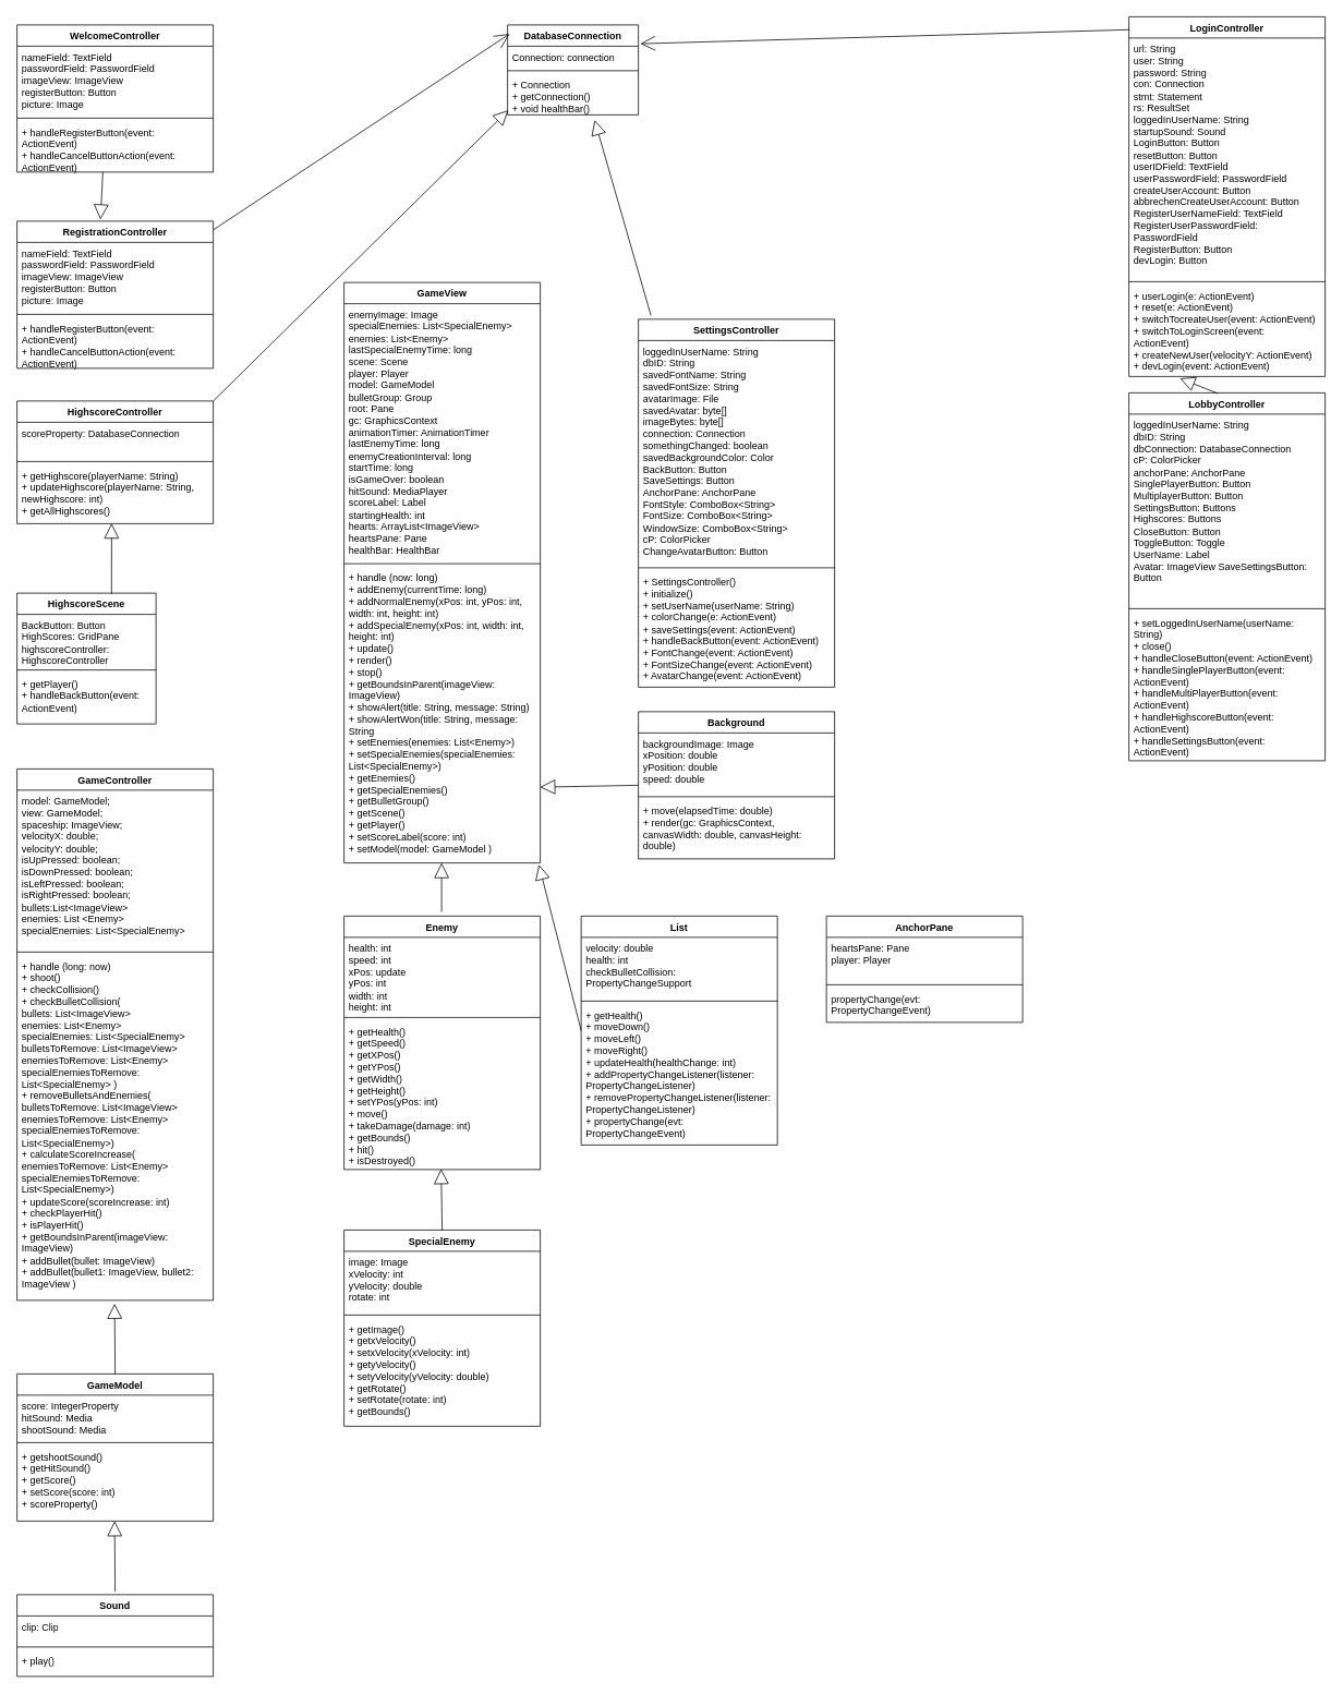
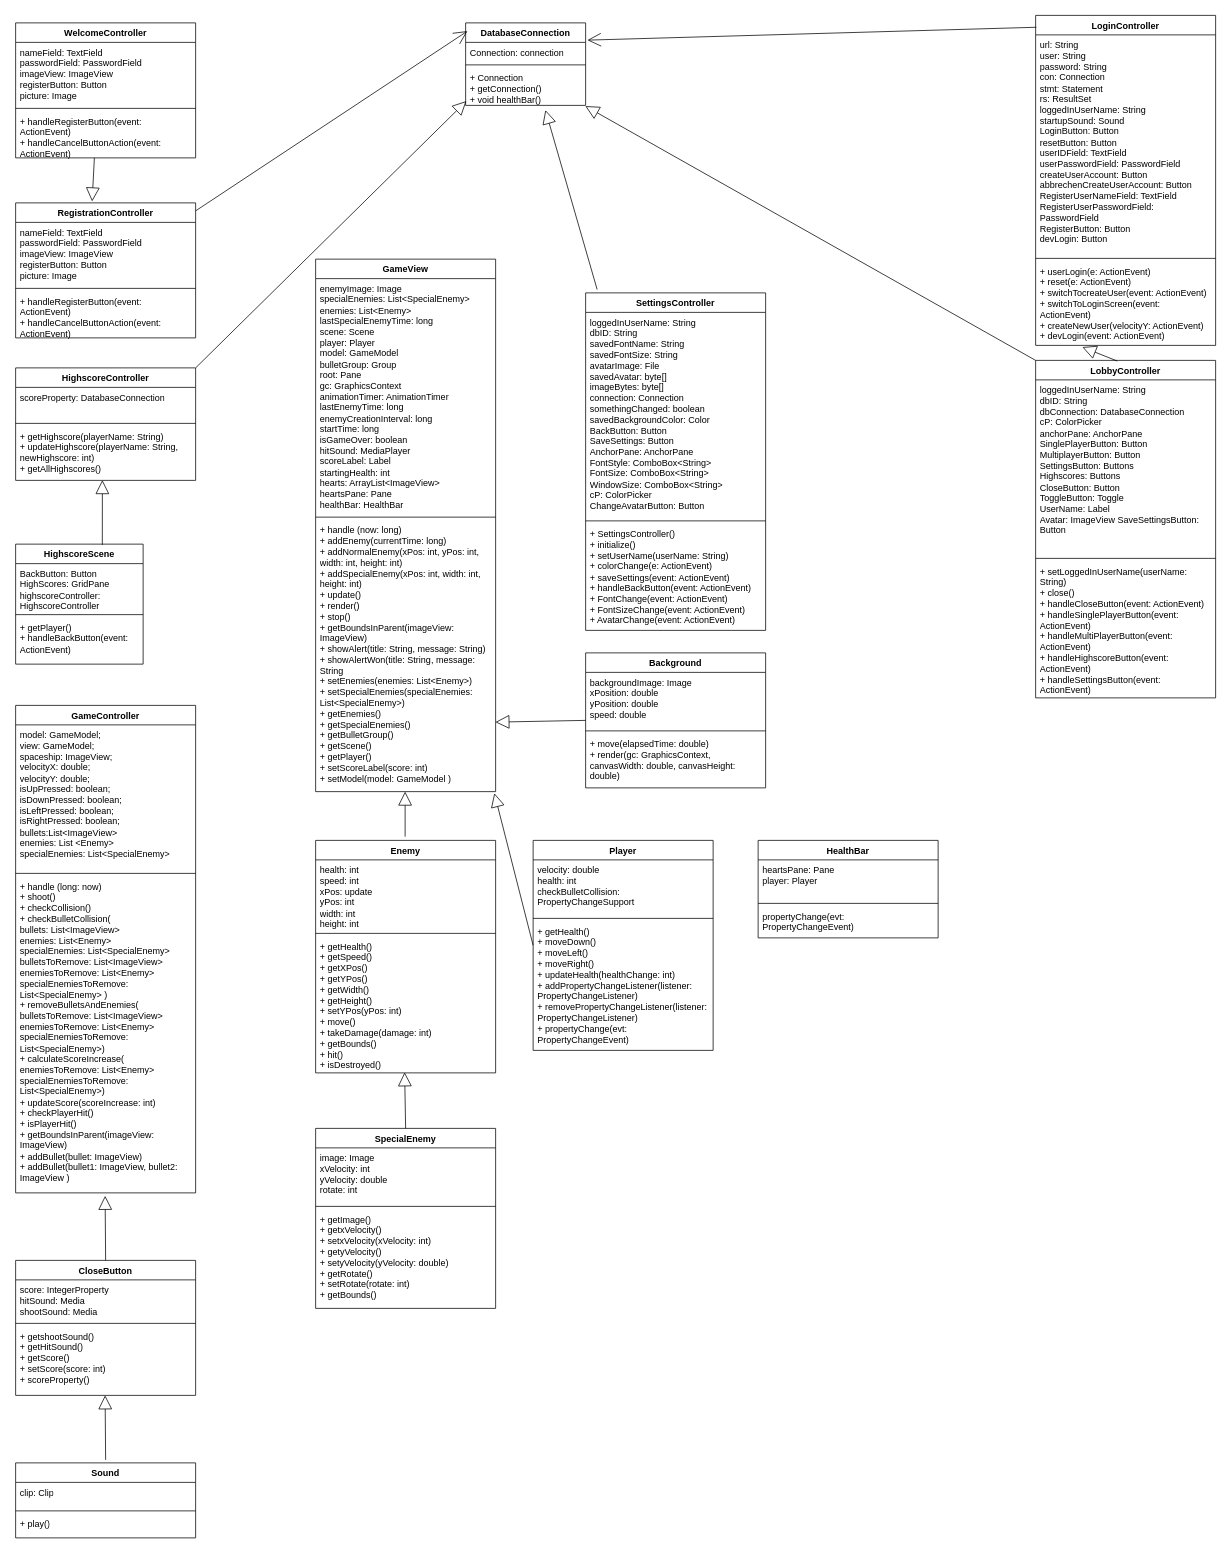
+ <mxCell id="64" value="" style="endArrow=block;endSize=16;endFill=0;html=1;rounded=0;entryX=0.998;entryY=1.02;entryDx=0;entryDy=0;exitX=0;exitY=0;exitDx=0;exitDy=0;entryPerimeter=0;" edge="1" parent="1" source="18" target="5"><mxGeometry width="160" relative="1" as="geometry"><mxPoint x="580" y="85" as="sourcePoint" /><mxPoint x="470" y="185" as="targetPoint" /></mxGeometry></mxCell>
- <mxCell id="42" value="List" style="swimlane;fontStyle=1;align=center;verticalAlign=top;childLayout=stackLayout;horizontal=1;startSize=26;horizontalStack=0;resizeParent=1;resizeParentMax=0;resizeLast=0;collapsible=1;marginBottom=0;whiteSpace=wrap;html=1;" vertex="1" parent="1"><mxGeometry x="710" y="1120" width="240" height="280" as="geometry"><mxRectangle x="800" y="930" width="150" height="30" as="alternateBounds" /></mxGeometry></mxCell>
+ <mxCell id="42" value="Player" style="swimlane;fontStyle=1;align=center;verticalAlign=top;childLayout=stackLayout;horizontal=1;startSize=26;horizontalStack=0;resizeParent=1;resizeParentMax=0;resizeLast=0;collapsible=1;marginBottom=0;whiteSpace=wrap;html=1;" vertex="1" parent="1"><mxGeometry x="710" y="1120" width="240" height="280" as="geometry"><mxRectangle x="800" y="930" width="150" height="30" as="alternateBounds" /></mxGeometry></mxCell>
- <mxCell id="38" value="AnchorPane" style="swimlane;fontStyle=1;align=center;verticalAlign=top;childLayout=stackLayout;horizontal=1;startSize=26;horizontalStack=0;resizeParent=1;resizeParentMax=0;resizeLast=0;collapsible=1;marginBottom=0;whiteSpace=wrap;html=1;" vertex="1" parent="1"><mxGeometry x="1010" y="1120" width="240" height="130" as="geometry"><mxRectangle x="1000" y="1130" width="150" height="30" as="alternateBounds" /></mxGeometry></mxCell>
+ <mxCell id="38" value="HealthBar" style="swimlane;fontStyle=1;align=center;verticalAlign=top;childLayout=stackLayout;horizontal=1;startSize=26;horizontalStack=0;resizeParent=1;resizeParentMax=0;resizeLast=0;collapsible=1;marginBottom=0;whiteSpace=wrap;html=1;" vertex="1" parent="1"><mxGeometry x="1010" y="1120" width="240" height="130" as="geometry"><mxRectangle x="1000" y="1130" width="150" height="30" as="alternateBounds" /></mxGeometry></mxCell>
- <mxCell id="34" value="GameModel" style="swimlane;fontStyle=1;align=center;verticalAlign=top;childLayout=stackLayout;horizontal=1;startSize=26;horizontalStack=0;resizeParent=1;resizeParentMax=0;resizeLast=0;collapsible=1;marginBottom=0;whiteSpace=wrap;html=1;" vertex="1" parent="1"><mxGeometry x="20" y="1680" width="240" height="180" as="geometry"><mxRectangle x="40" y="1640" width="150" height="30" as="alternateBounds" /></mxGeometry></mxCell>
+ <mxCell id="34" value="CloseButton" style="swimlane;fontStyle=1;align=center;verticalAlign=top;childLayout=stackLayout;horizontal=1;startSize=26;horizontalStack=0;resizeParent=1;resizeParentMax=0;resizeLast=0;collapsible=1;marginBottom=0;whiteSpace=wrap;html=1;" vertex="1" parent="1"><mxGeometry x="20" y="1680" width="240" height="180" as="geometry"><mxRectangle x="40" y="1640" width="150" height="30" as="alternateBounds" /></mxGeometry></mxCell>
